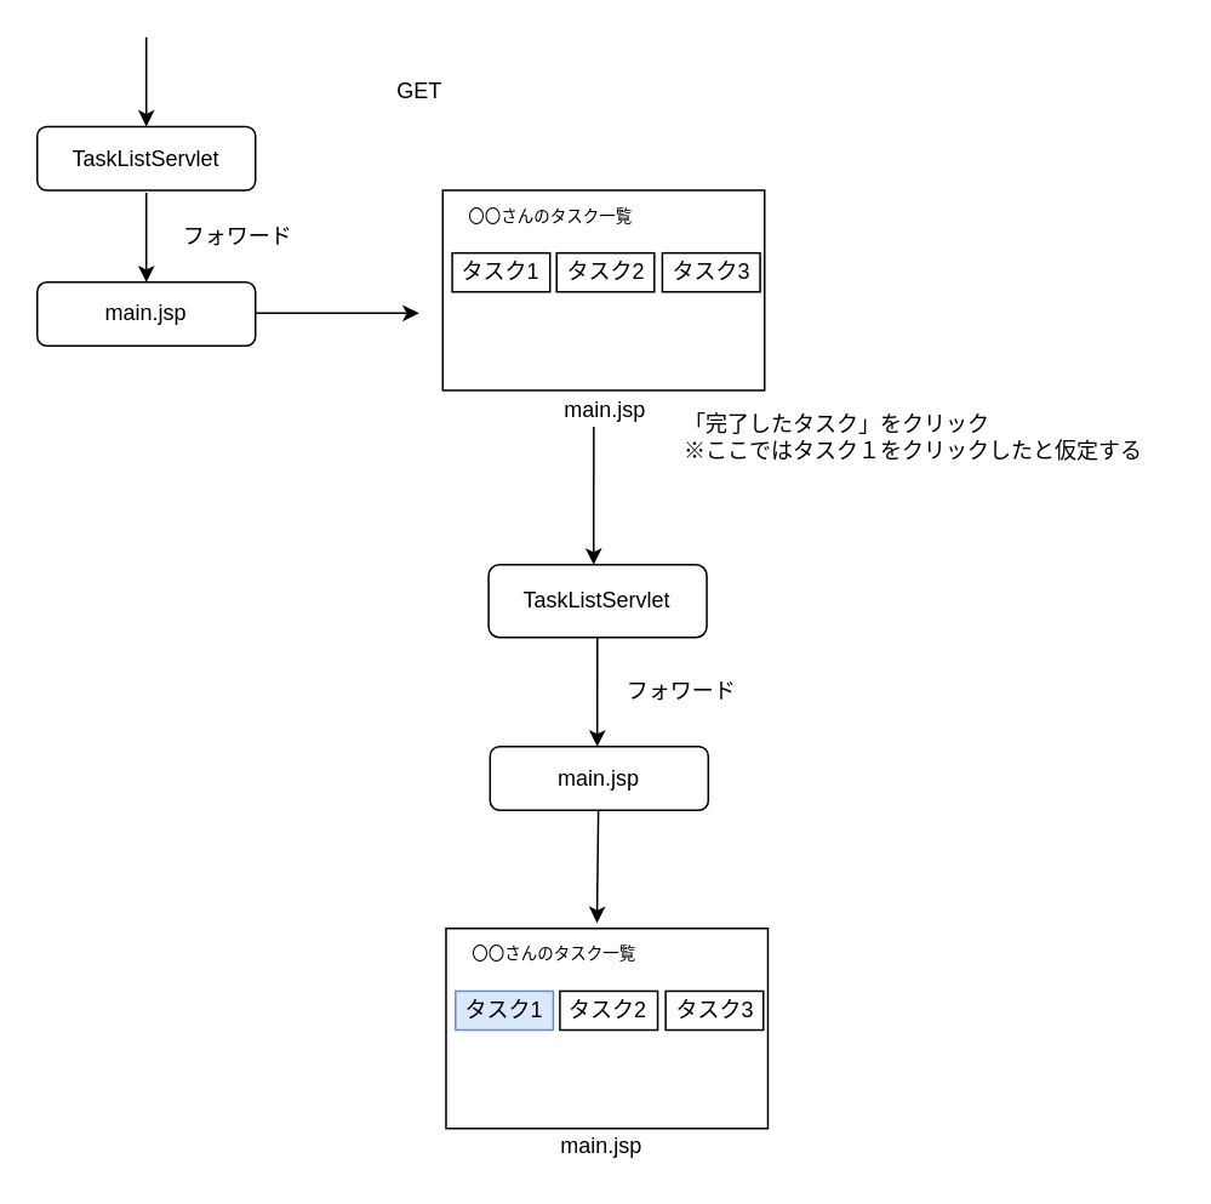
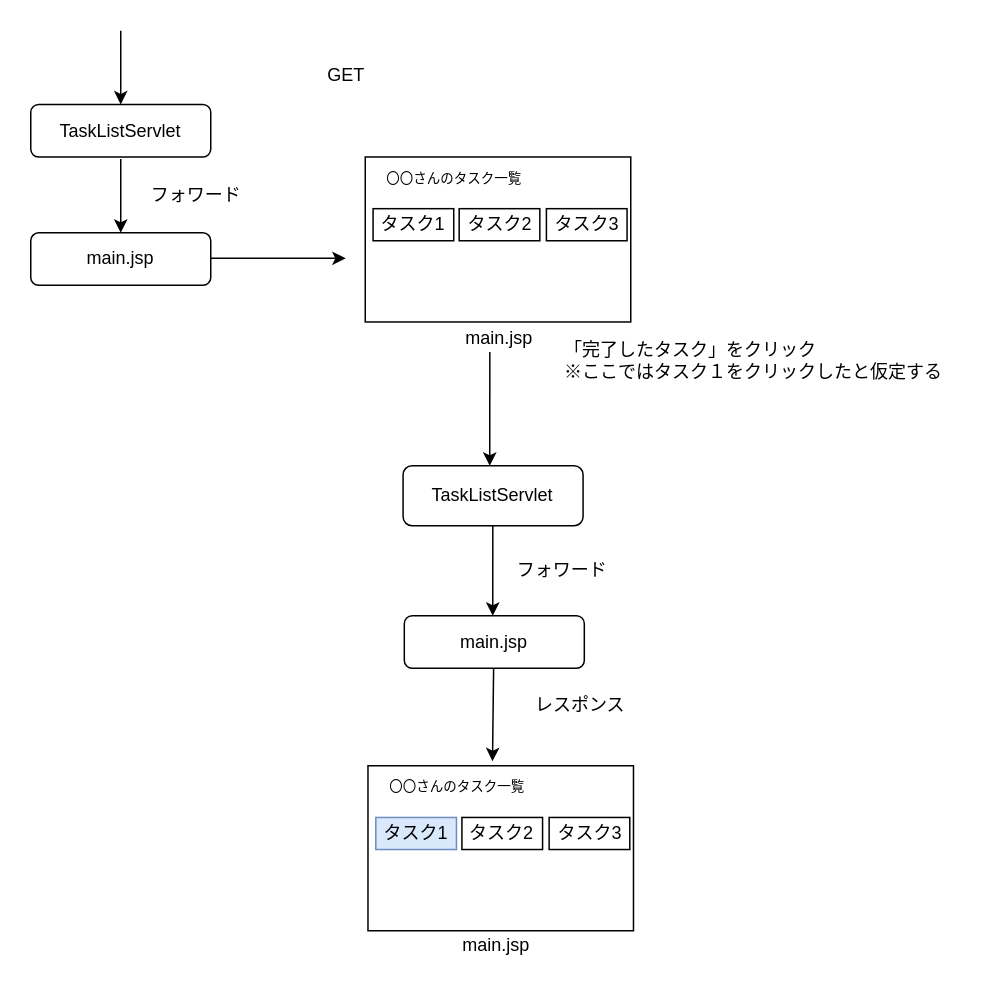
+ <mxCell id="28" value="レスポンス" style="text;html=1;align=center;verticalAlign=middle;resizable=0;points=[];autosize=1;strokeColor=none;fillColor=none;" parent="1" vertex="1"><mxGeometry x="346.04" y="460" width="80" height="20" as="geometry" /></mxCell>
